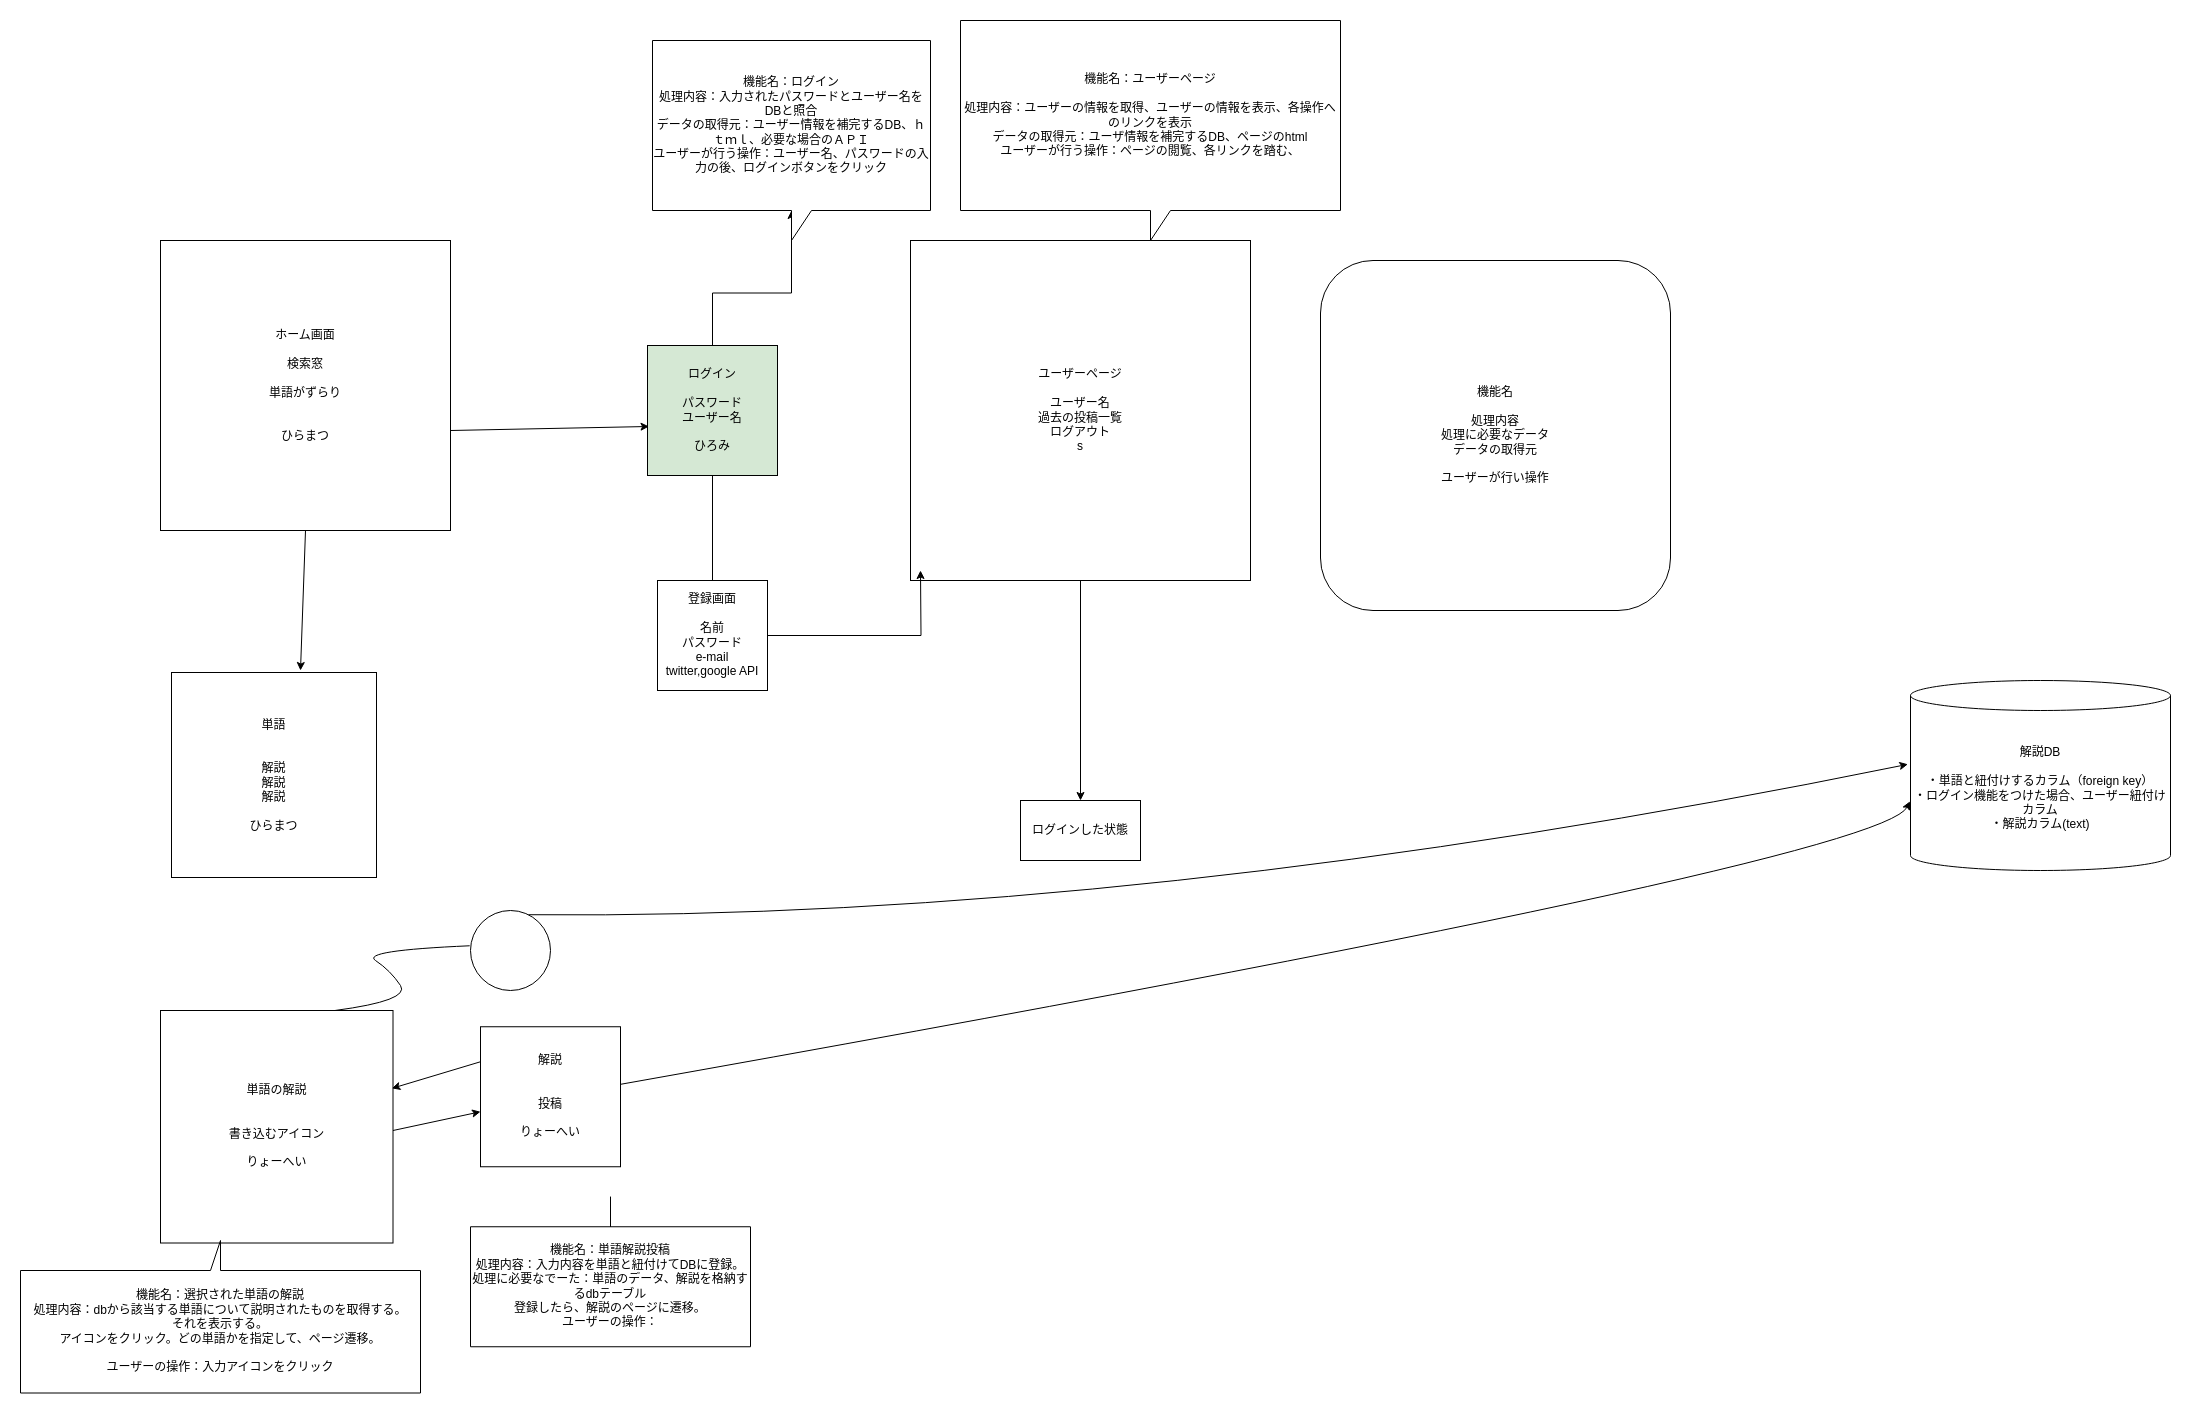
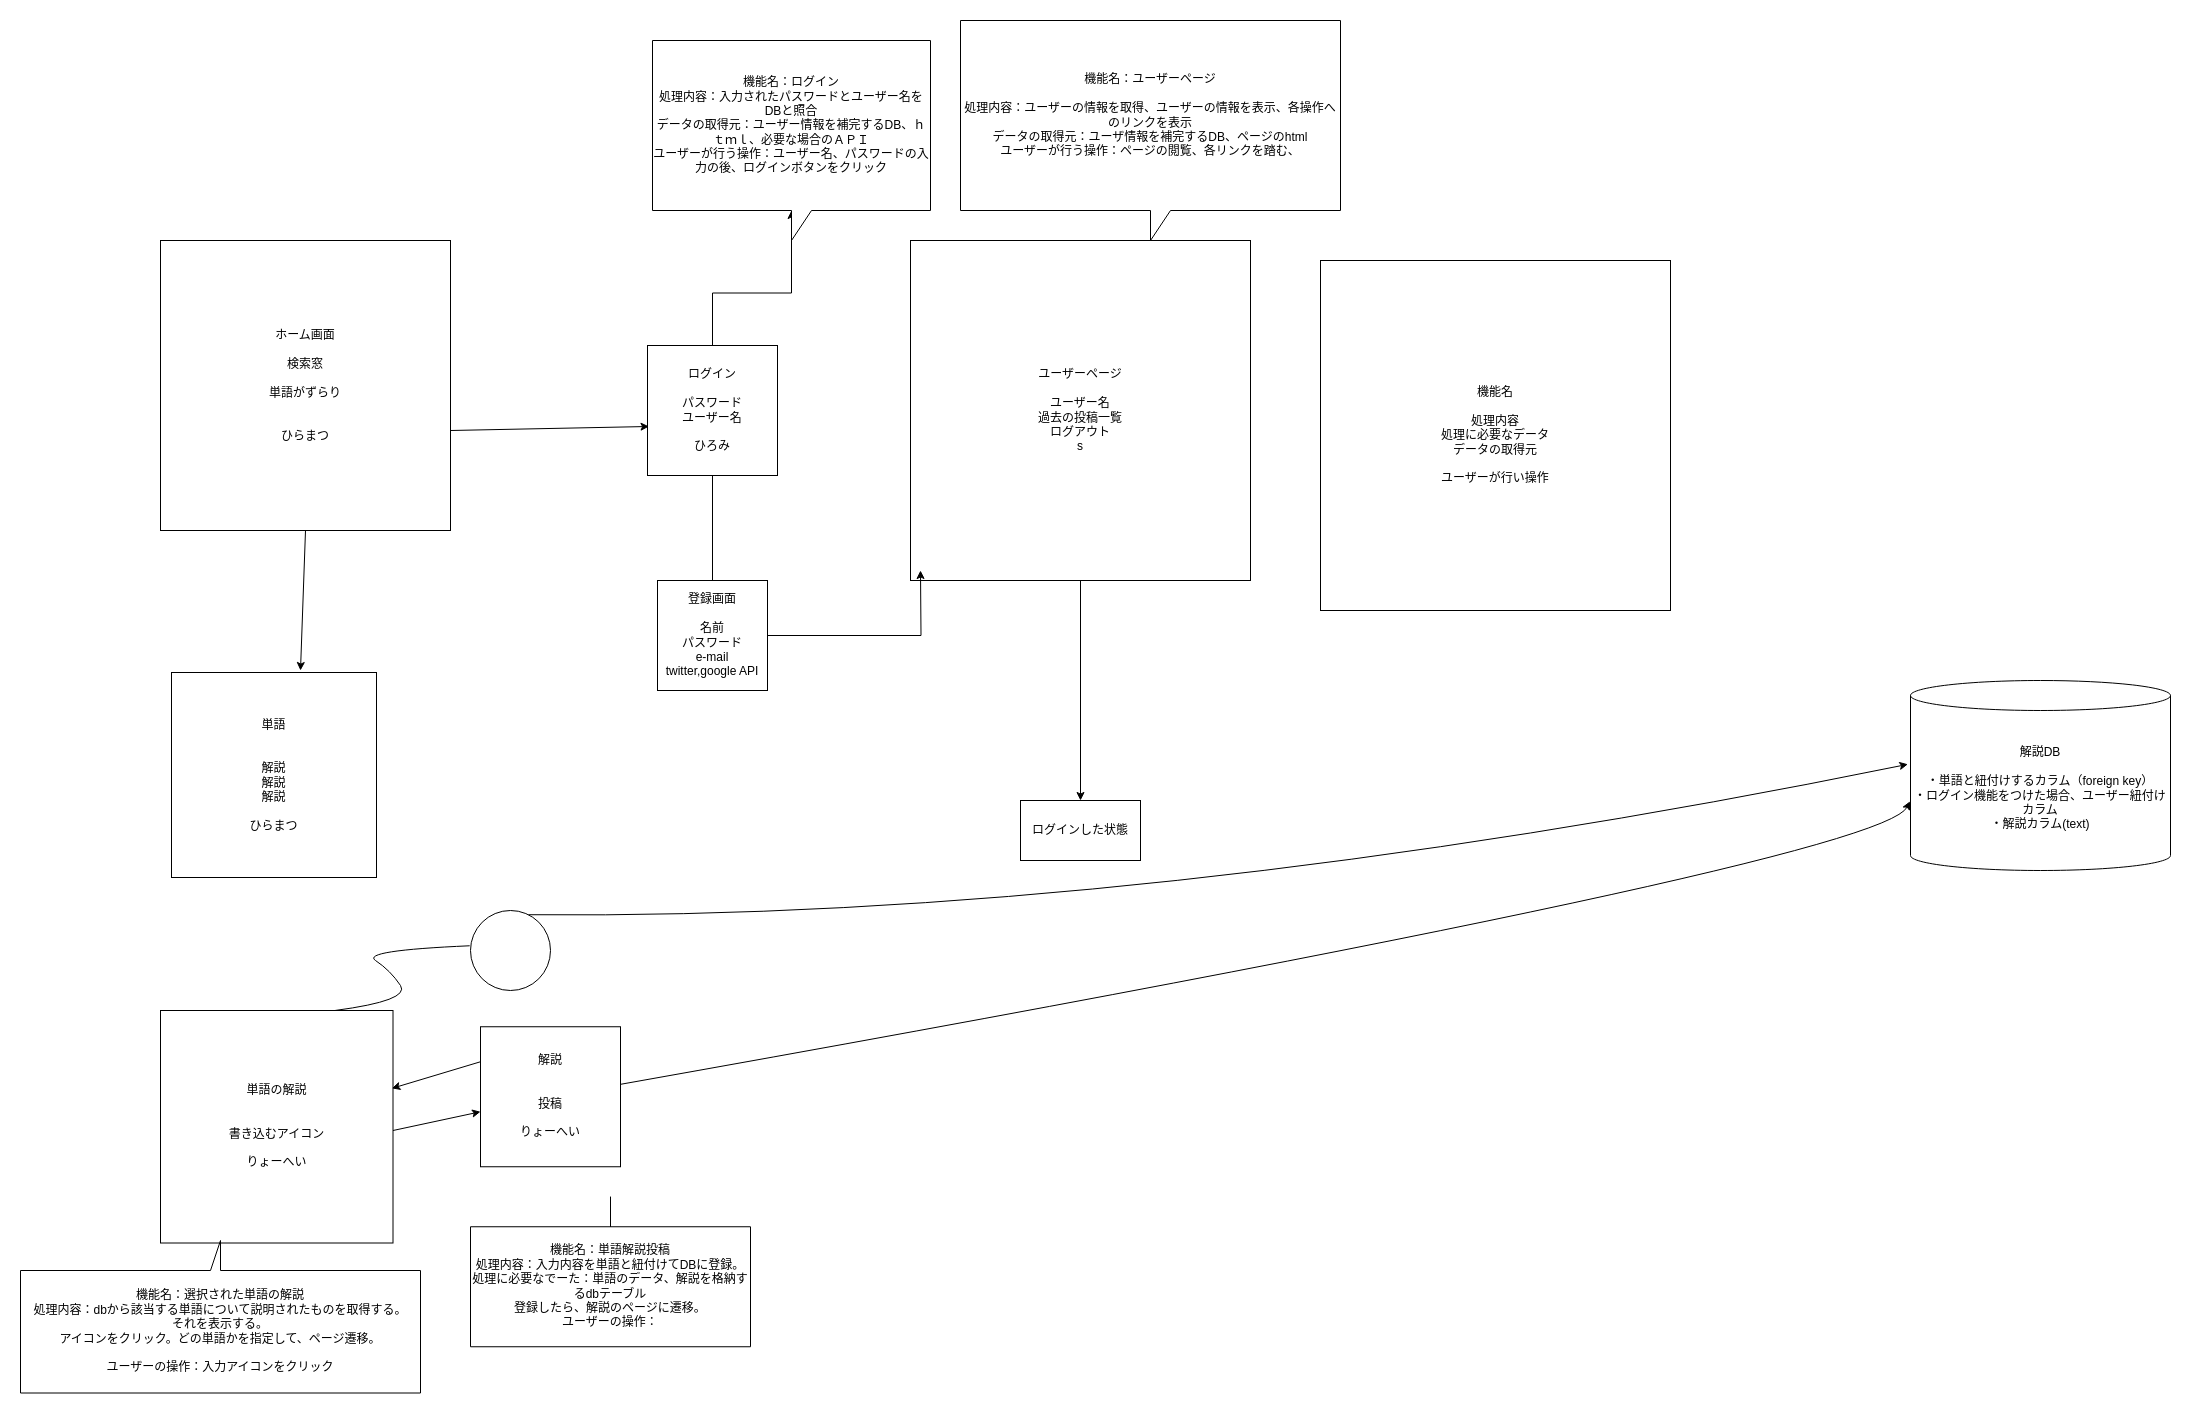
- <mxCell id="12" value="ログイン&lt;br&gt;&lt;br&gt;パスワード&lt;br&gt;ユーザー名&lt;br&gt;&lt;br&gt;ひろみ" style="whiteSpace=wrap;html=1;aspect=fixed;fillColor=#d5e8d4;" parent="1" vertex="1"><mxGeometry x="647" y="345" width="130" height="130" as="geometry" /></mxCell>
+ <mxCell id="12" value="ログイン&lt;br&gt;&lt;br&gt;パスワード&lt;br&gt;ユーザー名&lt;br&gt;&lt;br&gt;ひろみ" style="whiteSpace=wrap;html=1;aspect=fixed;" parent="1" vertex="1"><mxGeometry x="647" y="345" width="130" height="130" as="geometry" /></mxCell>
- <mxCell id="17" value="機能名&lt;br&gt;&lt;br&gt;処理内容&lt;br&gt;処理に必要なデータ&lt;br&gt;データの取得元&lt;br&gt;&lt;br&gt;ユーザーが行い操作" style="whiteSpace=wrap;html=1;aspect=fixed;rounded=1;" parent="1" vertex="1"><mxGeometry x="1320" y="260" width="350" height="350" as="geometry" /></mxCell>
+ <mxCell id="17" value="機能名&lt;br&gt;&lt;br&gt;処理内容&lt;br&gt;処理に必要なデータ&lt;br&gt;データの取得元&lt;br&gt;&lt;br&gt;ユーザーが行い操作" style="whiteSpace=wrap;html=1;aspect=fixed;" parent="1" vertex="1"><mxGeometry x="1320" y="260" width="350" height="350" as="geometry" /></mxCell>
